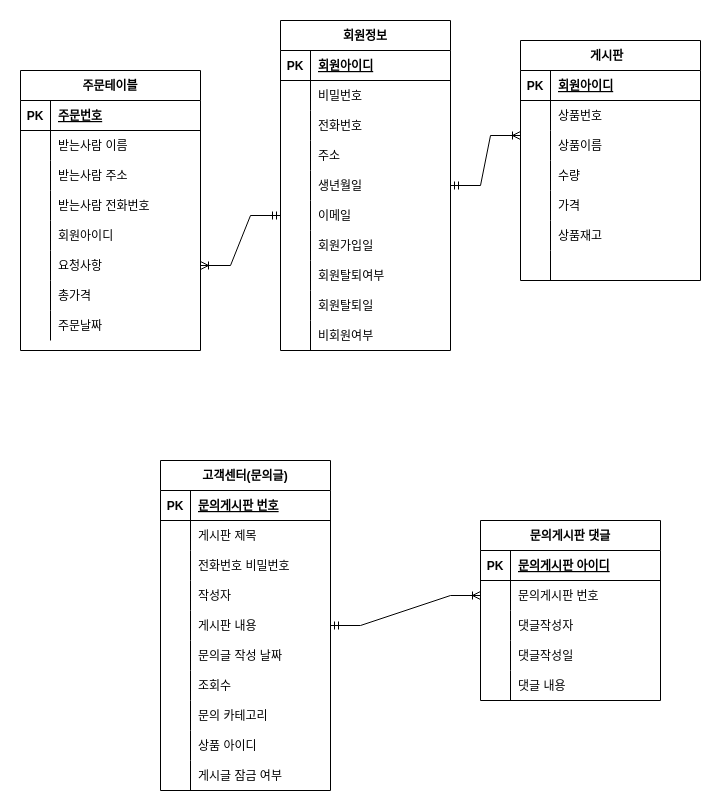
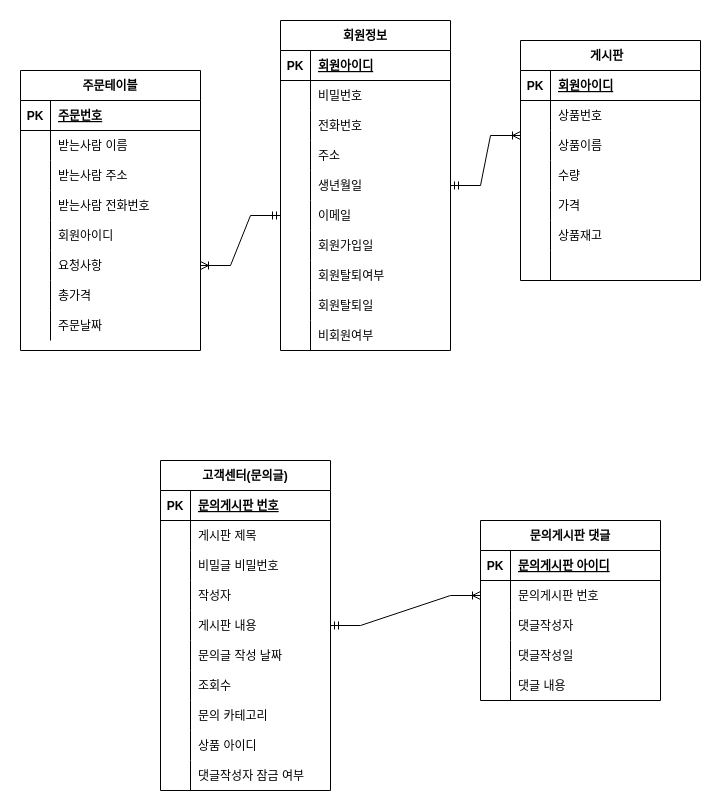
- <mxCell id="64" value="전화번호 비밀번호" style="shape=partialRectangle;connectable=0;fillColor=none;top=0;left=0;bottom=0;right=0;align=left;spacingLeft=6;overflow=hidden;" vertex="1" parent="62"><mxGeometry x="30" width="140" height="30" as="geometry"><mxRectangle width="140" height="30" as="alternateBounds" /></mxGeometry></mxCell>
+ <mxCell id="64" value="비밀글 비밀번호" style="shape=partialRectangle;connectable=0;fillColor=none;top=0;left=0;bottom=0;right=0;align=left;spacingLeft=6;overflow=hidden;" vertex="1" parent="62"><mxGeometry x="30" width="140" height="30" as="geometry"><mxRectangle width="140" height="30" as="alternateBounds" /></mxGeometry></mxCell>
- <mxCell id="85" value="게시글 잠금 여부" style="shape=partialRectangle;connectable=0;fillColor=none;top=0;left=0;bottom=0;right=0;align=left;spacingLeft=6;overflow=hidden;" vertex="1" parent="83"><mxGeometry x="30" width="140" height="30" as="geometry"><mxRectangle width="140" height="30" as="alternateBounds" /></mxGeometry></mxCell>
+ <mxCell id="85" value="댓글작성자 잠금 여부" style="shape=partialRectangle;connectable=0;fillColor=none;top=0;left=0;bottom=0;right=0;align=left;spacingLeft=6;overflow=hidden;" vertex="1" parent="83"><mxGeometry x="30" width="140" height="30" as="geometry"><mxRectangle width="140" height="30" as="alternateBounds" /></mxGeometry></mxCell>
